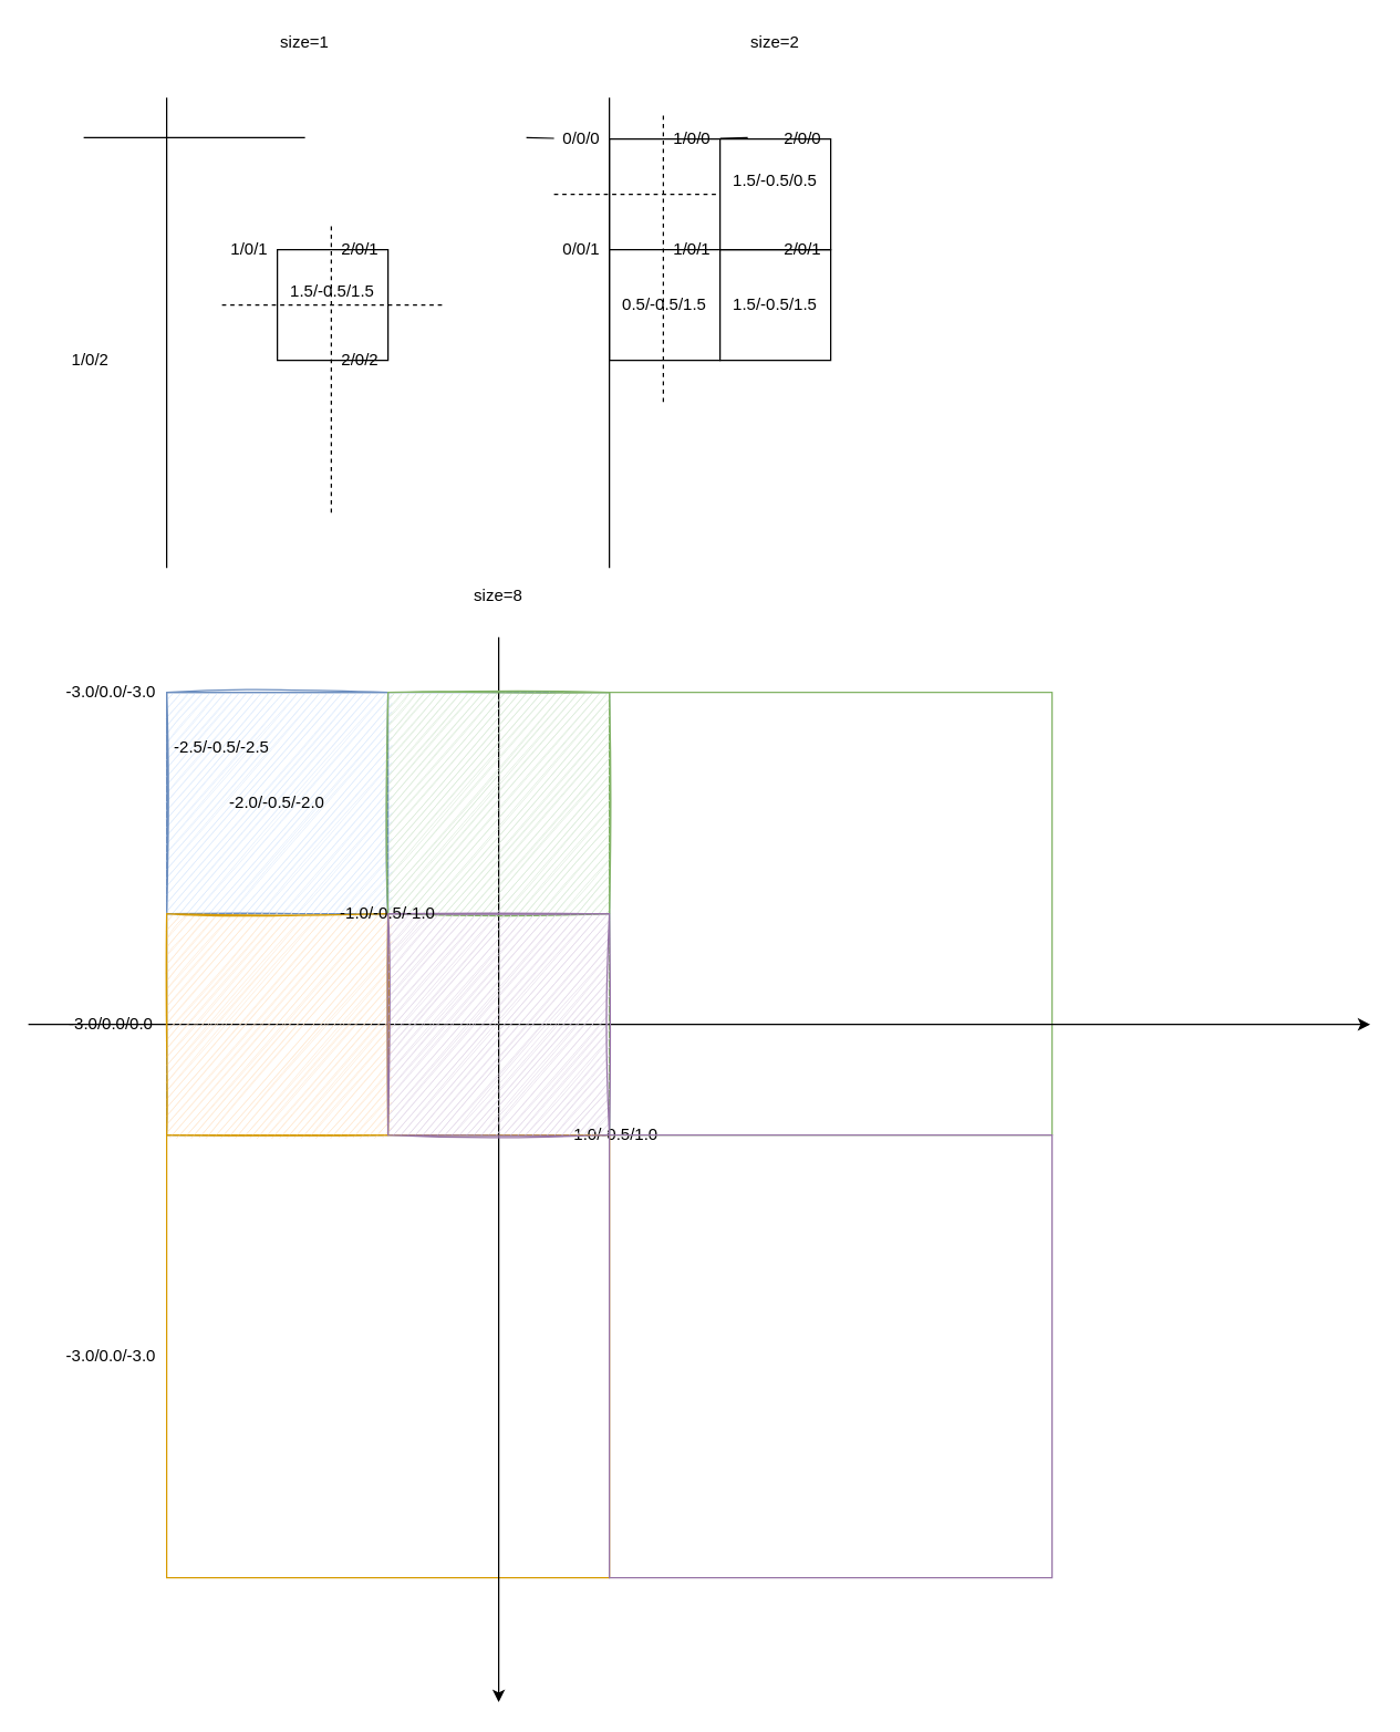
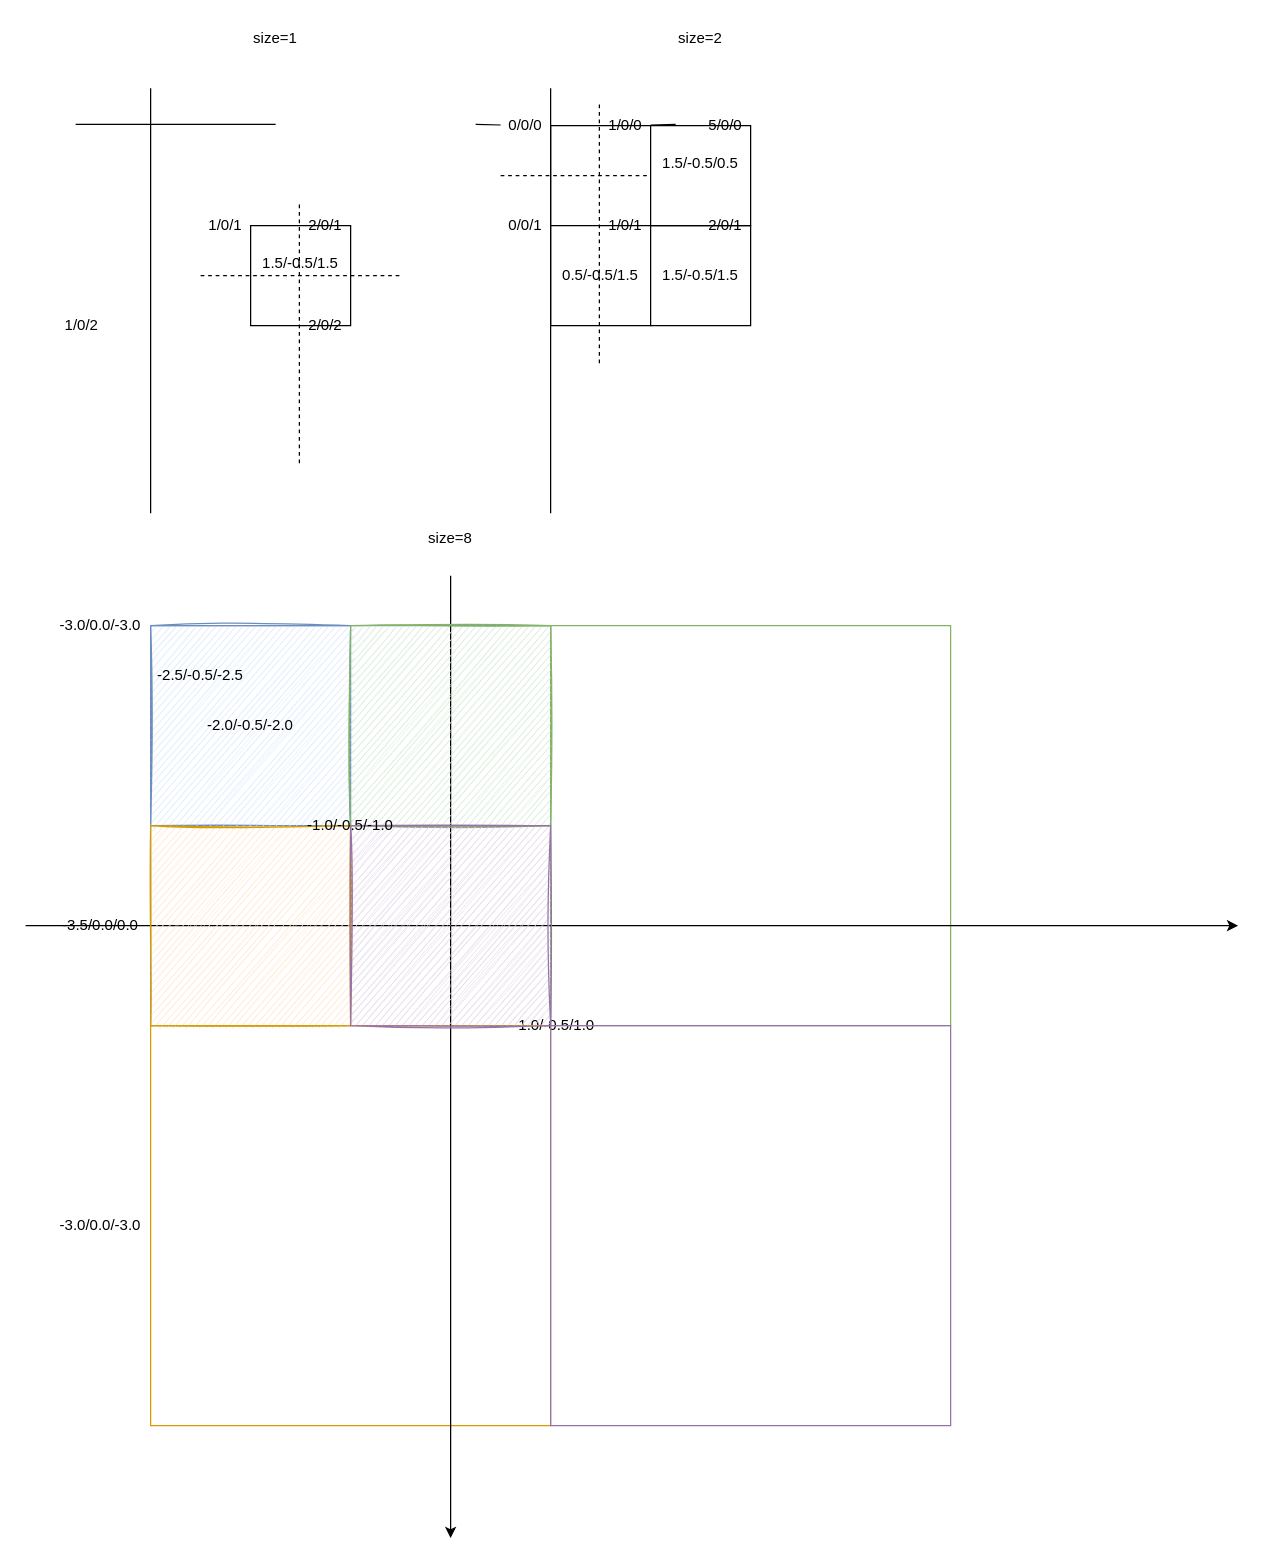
- <mxCell id="28" value="2/0/0" style="text;html=1;strokeColor=none;fillColor=none;align=center;verticalAlign=middle;whiteSpace=wrap;rounded=0;" vertex="1" parent="1"><mxGeometry x="560" y="90" width="40" height="20" as="geometry" /></mxCell>
+ <mxCell id="28" value="5/0/0" style="text;html=1;strokeColor=none;fillColor=none;align=center;verticalAlign=middle;whiteSpace=wrap;rounded=0;" vertex="1" parent="1"><mxGeometry x="560" y="90" width="40" height="20" as="geometry" /></mxCell>
- <mxCell id="35" value="-3.0/0.0/0.0" style="text;html=1;strokeColor=none;fillColor=none;align=center;verticalAlign=middle;whiteSpace=wrap;rounded=0;" vertex="1" parent="1"><mxGeometry x="60" y="730" width="40" height="20" as="geometry" /></mxCell>
+ <mxCell id="35" value="-3.5/0.0/0.0" style="text;html=1;strokeColor=none;fillColor=none;align=center;verticalAlign=middle;whiteSpace=wrap;rounded=0;" vertex="1" parent="1"><mxGeometry x="60" y="730" width="40" height="20" as="geometry" /></mxCell>
